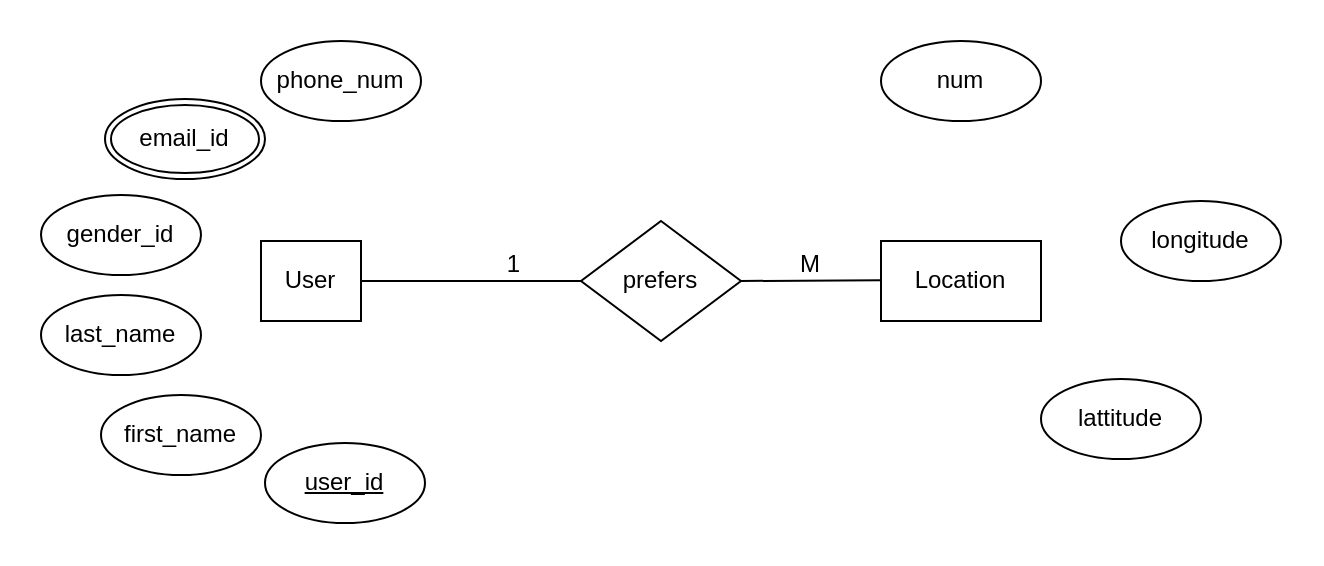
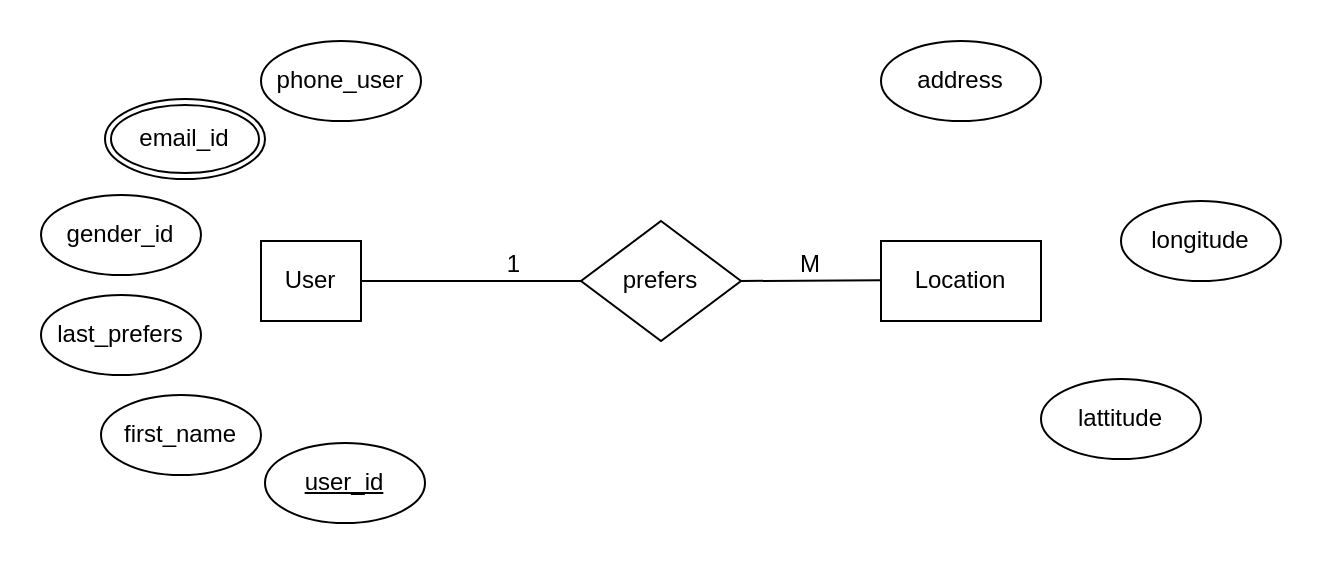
- <mxCell id="8" value="phone_num" style="ellipse;whiteSpace=wrap;html=1;" vertex="1" parent="1"><mxGeometry x="130" y="20" width="80" height="40" as="geometry" /></mxCell>
+ <mxCell id="8" value="phone_user" style="ellipse;whiteSpace=wrap;html=1;" vertex="1" parent="1"><mxGeometry x="130" y="20" width="80" height="40" as="geometry" /></mxCell>
- <mxCell id="15" value="num" style="ellipse;whiteSpace=wrap;html=1;align=center;" vertex="1" parent="1"><mxGeometry x="440" y="20" width="80" height="40" as="geometry" /></mxCell>
+ <mxCell id="15" value="address" style="ellipse;whiteSpace=wrap;html=1;align=center;" vertex="1" parent="1"><mxGeometry x="440" y="20" width="80" height="40" as="geometry" /></mxCell>
- <mxCell id="6" value="last_name" style="ellipse;whiteSpace=wrap;html=1;" vertex="1" parent="1"><mxGeometry x="20" y="147" width="80" height="40" as="geometry" /></mxCell>
+ <mxCell id="6" value="last_prefers" style="ellipse;whiteSpace=wrap;html=1;" vertex="1" parent="1"><mxGeometry x="20" y="147" width="80" height="40" as="geometry" /></mxCell>
